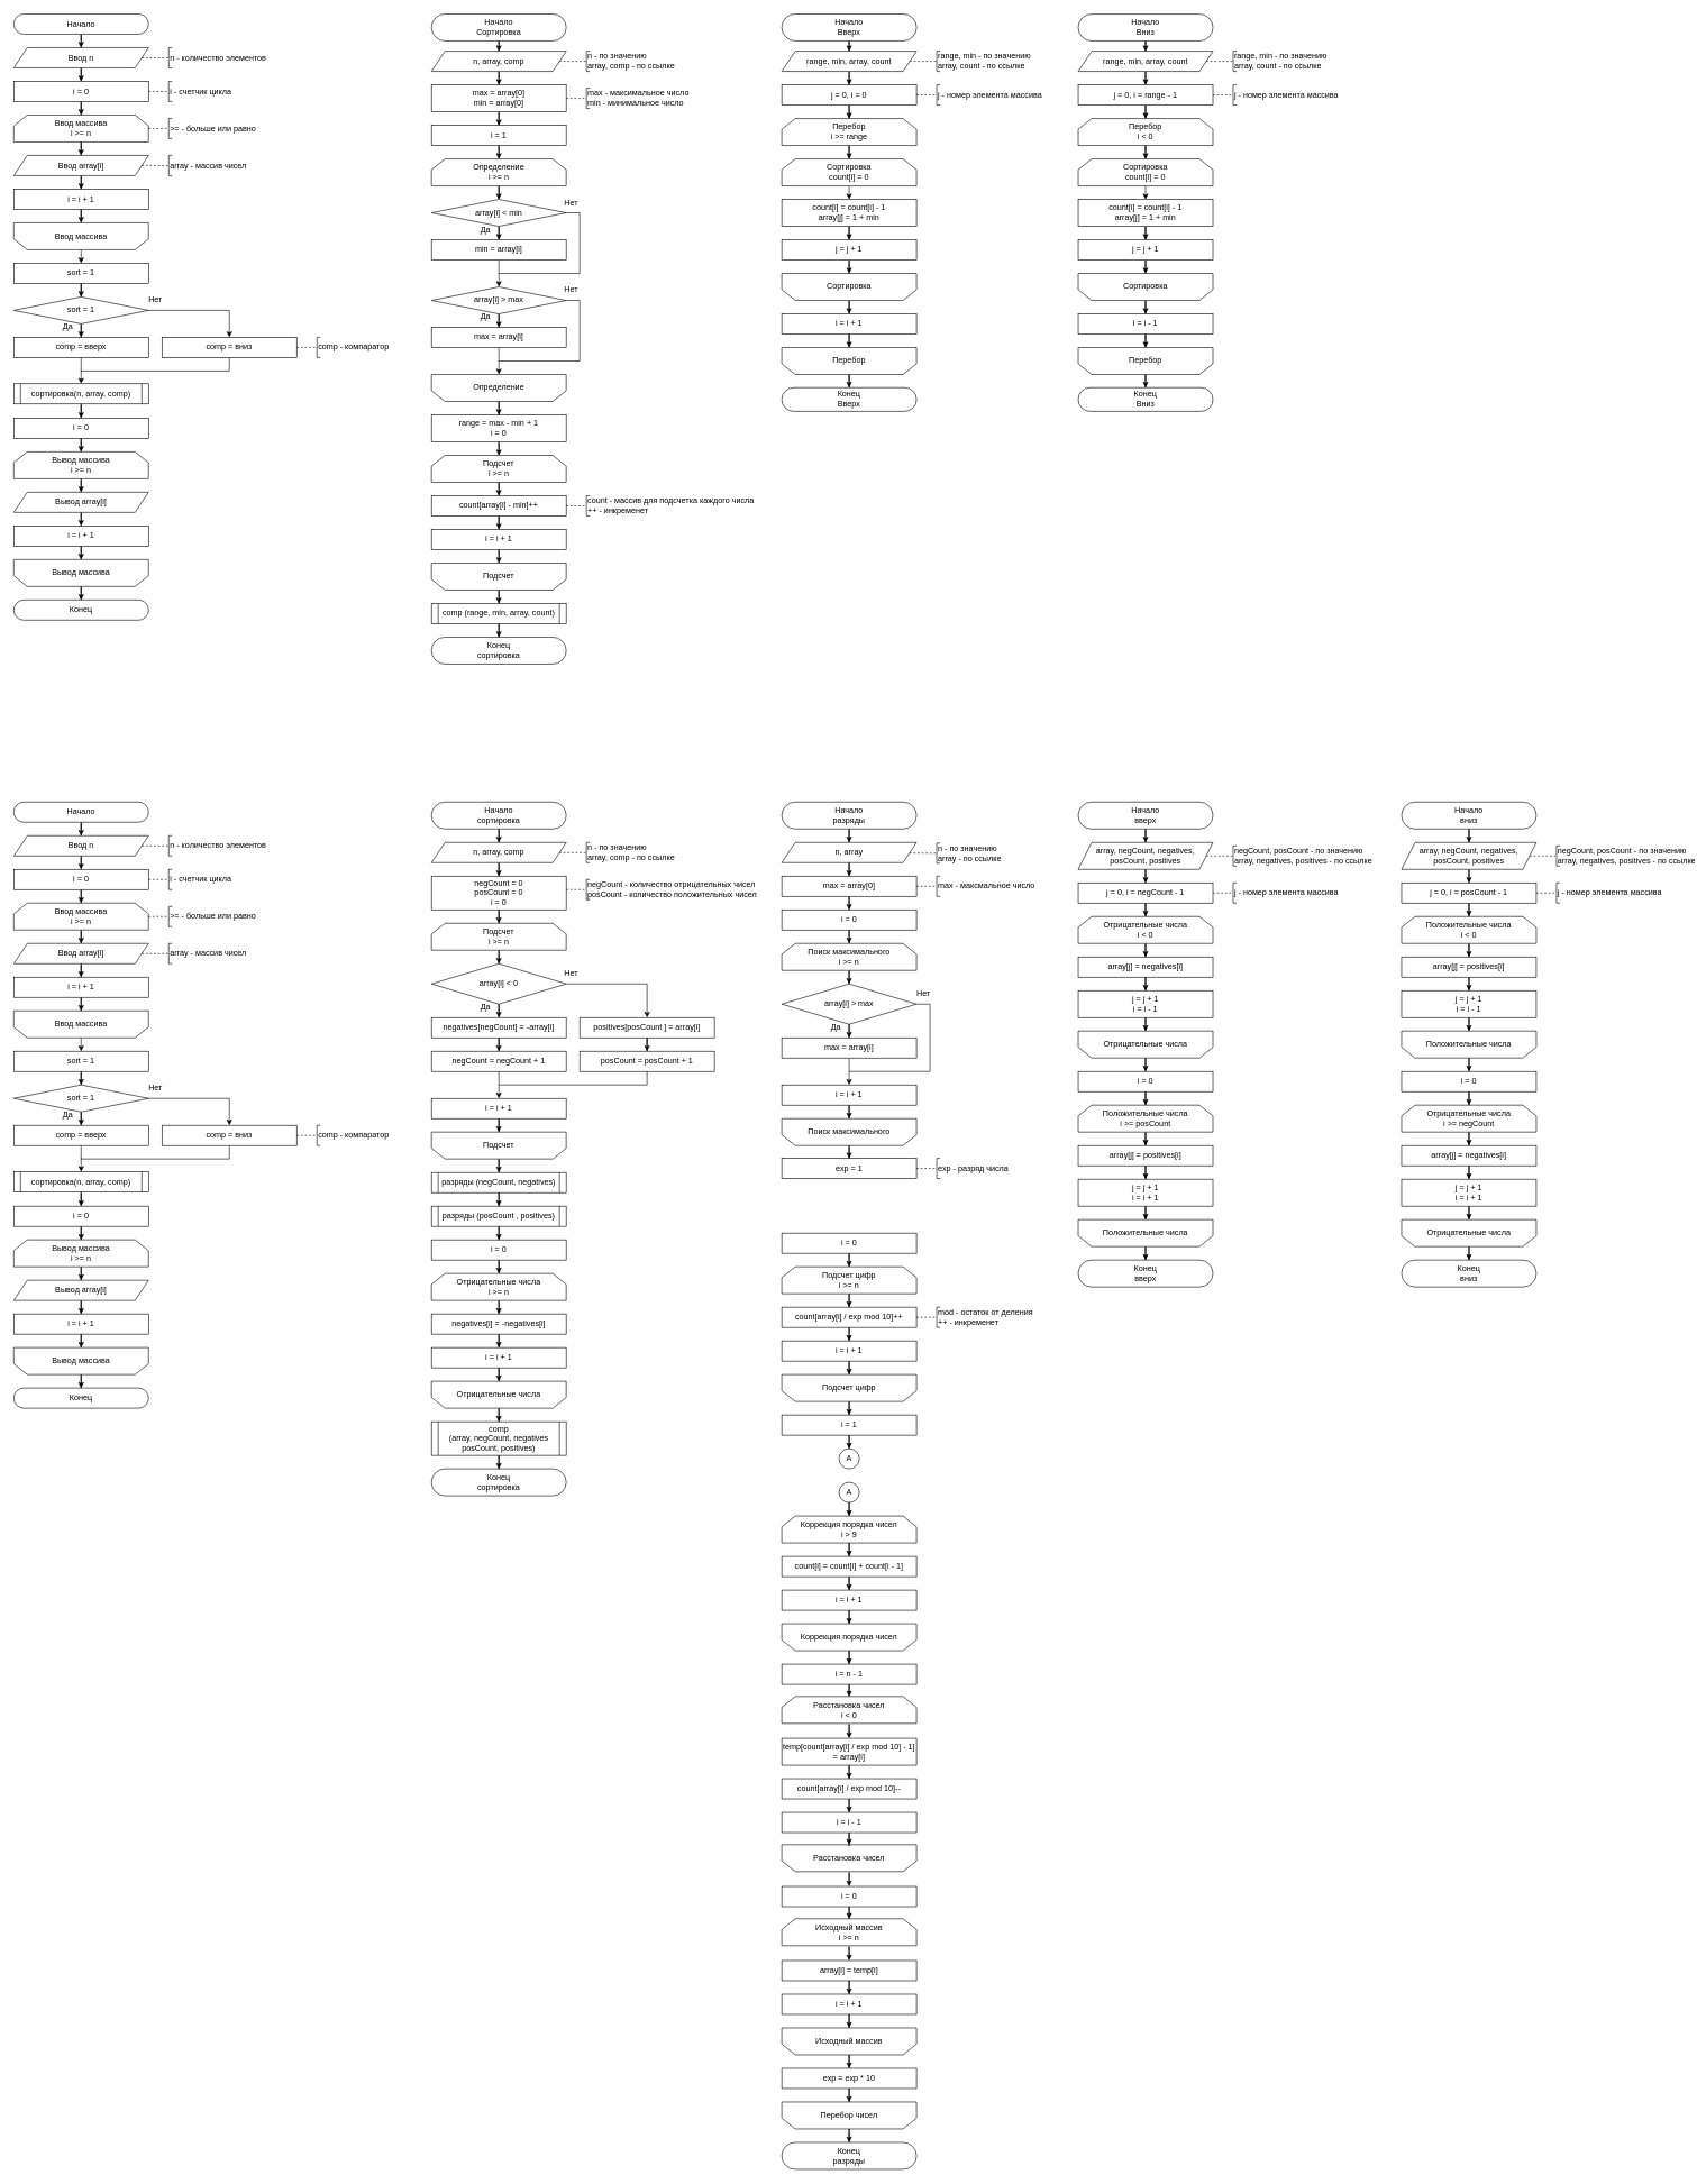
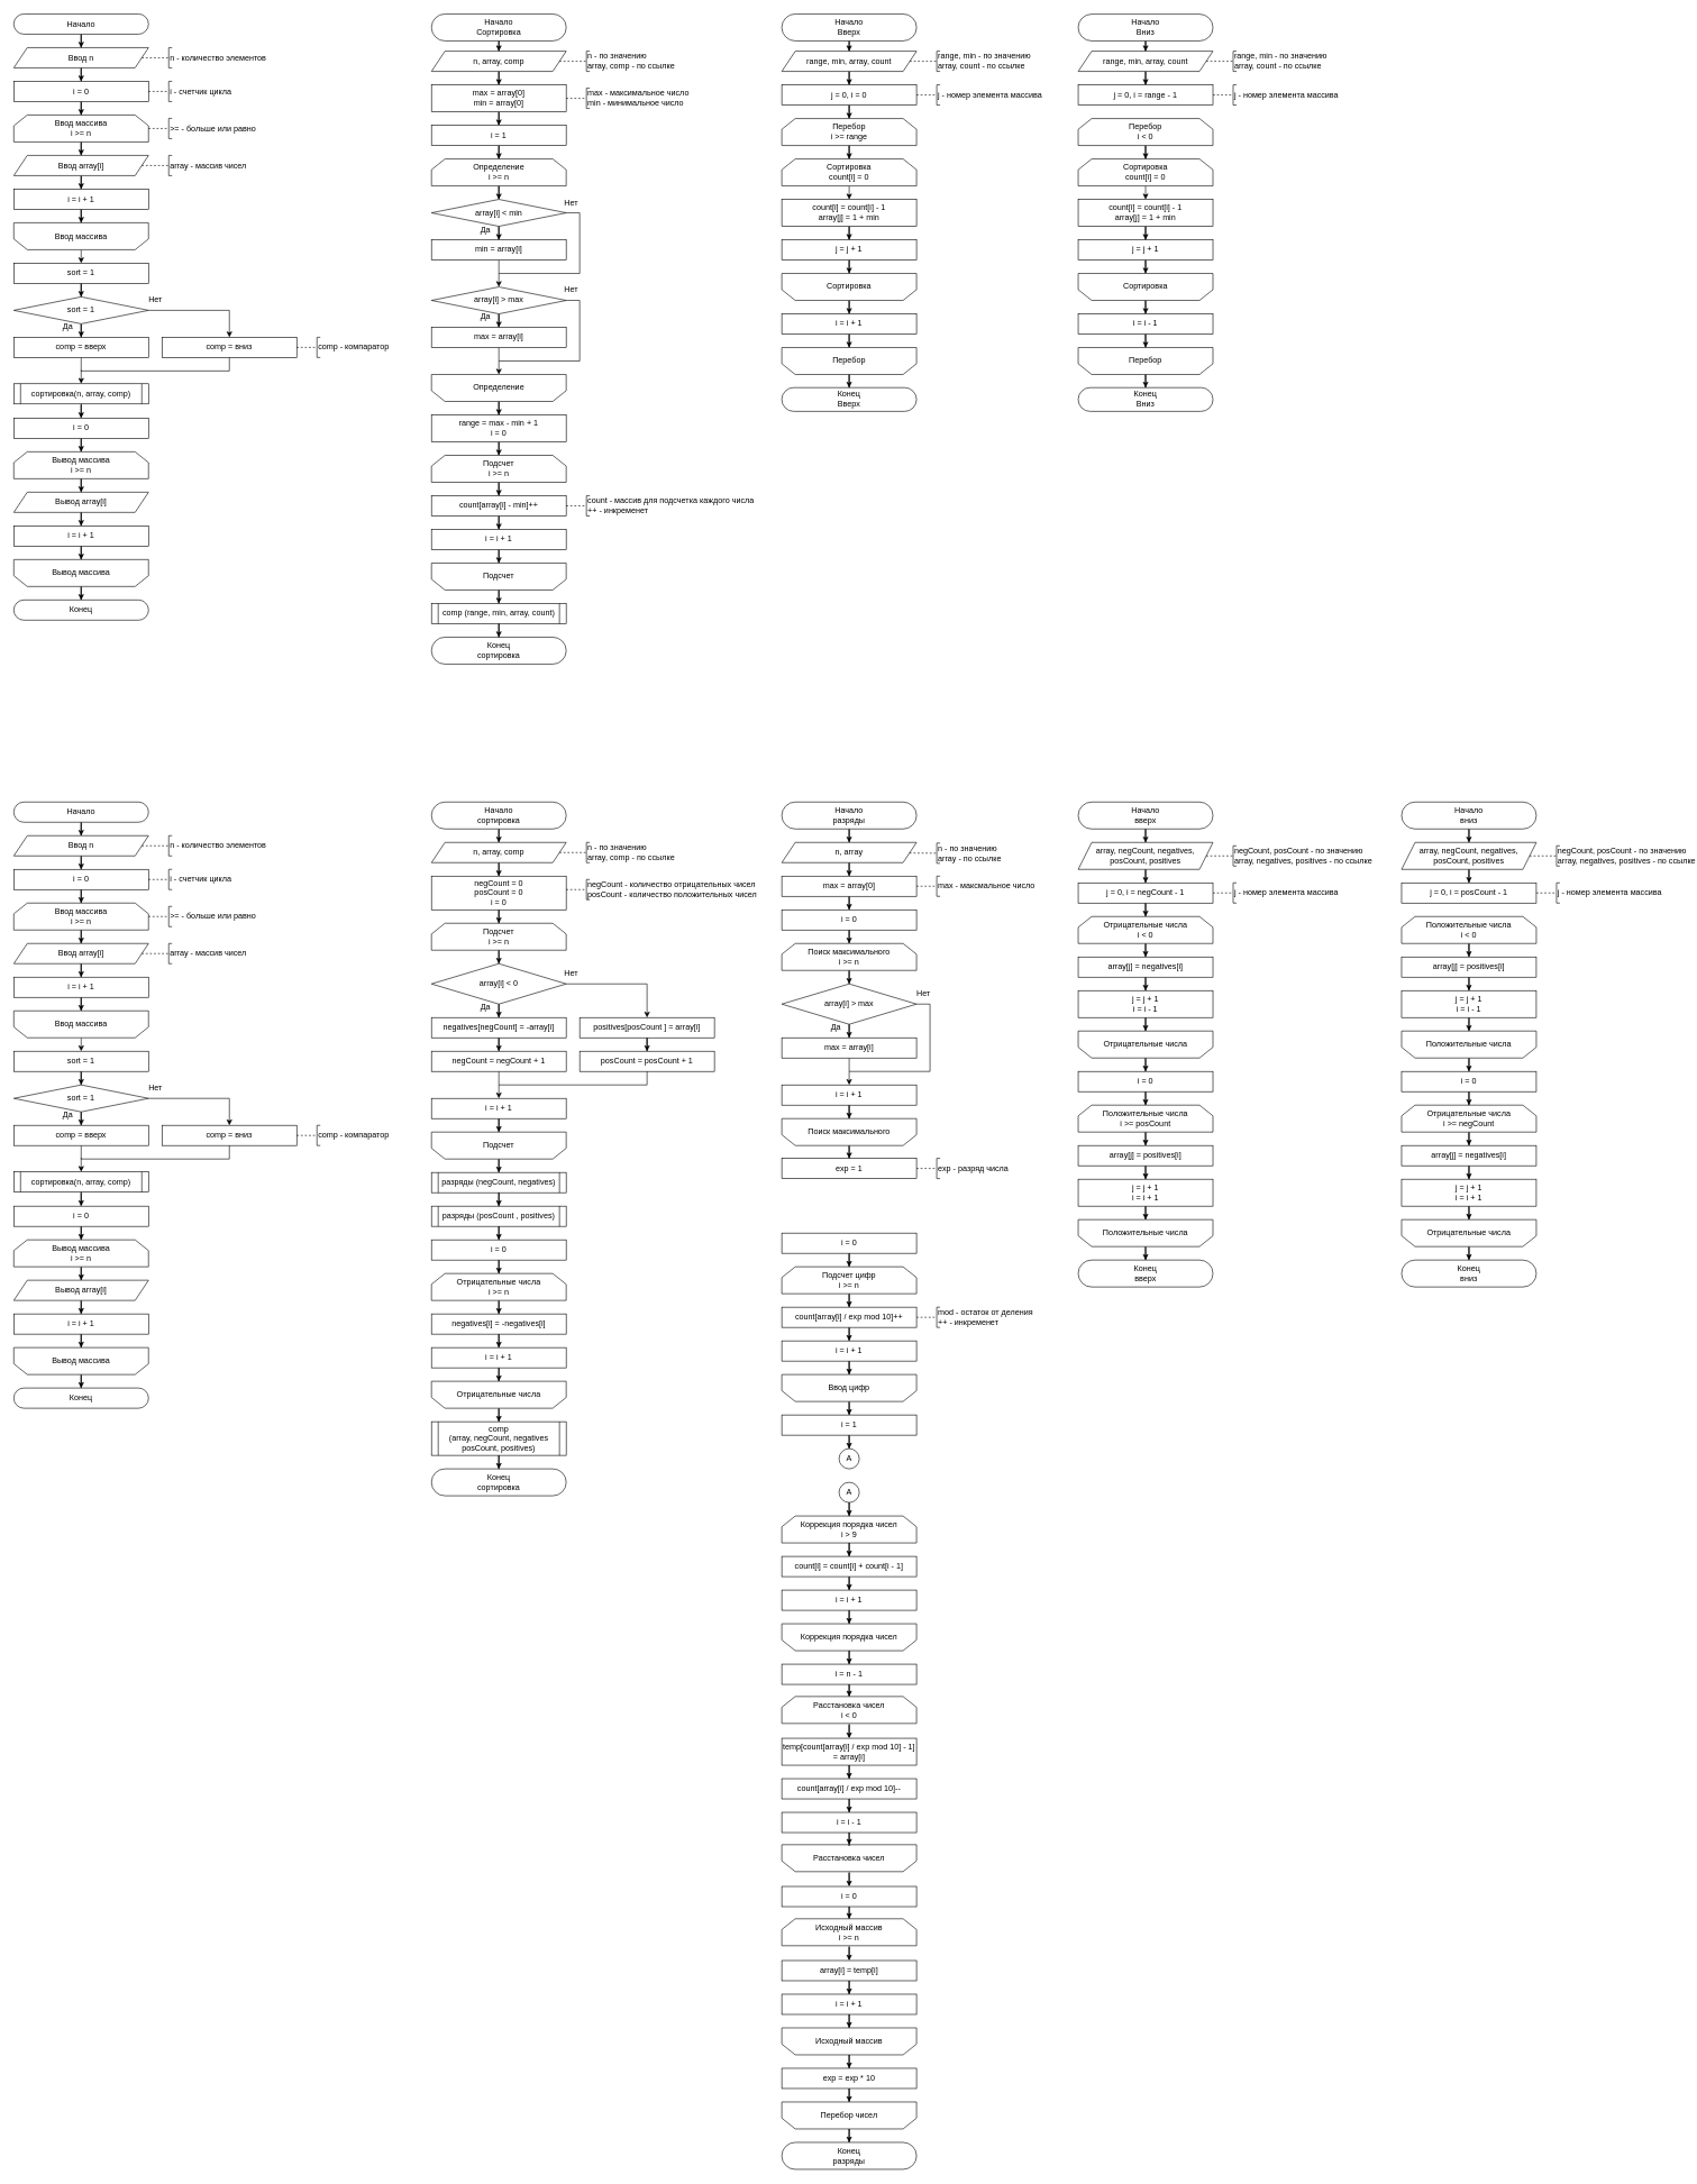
- <mxCell id="85" style="edgeStyle=orthogonalEdgeStyle;rounded=0;orthogonalLoop=1;jettySize=auto;html=1;" parent="1" source="86" target="90" edge="1"><mxGeometry relative="1" as="geometry" /></mxCell>
- <mxCell id="327" style="edgeStyle=orthogonalEdgeStyle;rounded=0;orthogonalLoop=1;jettySize=auto;html=1;" parent="1" source="328" target="340" edge="1"><mxGeometry relative="1" as="geometry" /></mxCell>
- <mxCell id="223" value="Подсчет цифр" style="shape=loopLimit;whiteSpace=wrap;html=1;direction=west;" parent="1" vertex="1"><mxGeometry x="1160" y="2040" width="200" height="40" as="geometry" /></mxCell>
+ <mxCell id="223" value="Ввод цифр" style="shape=loopLimit;whiteSpace=wrap;html=1;direction=west;" parent="1" vertex="1"><mxGeometry x="1160" y="2040" width="200" height="40" as="geometry" /></mxCell>
